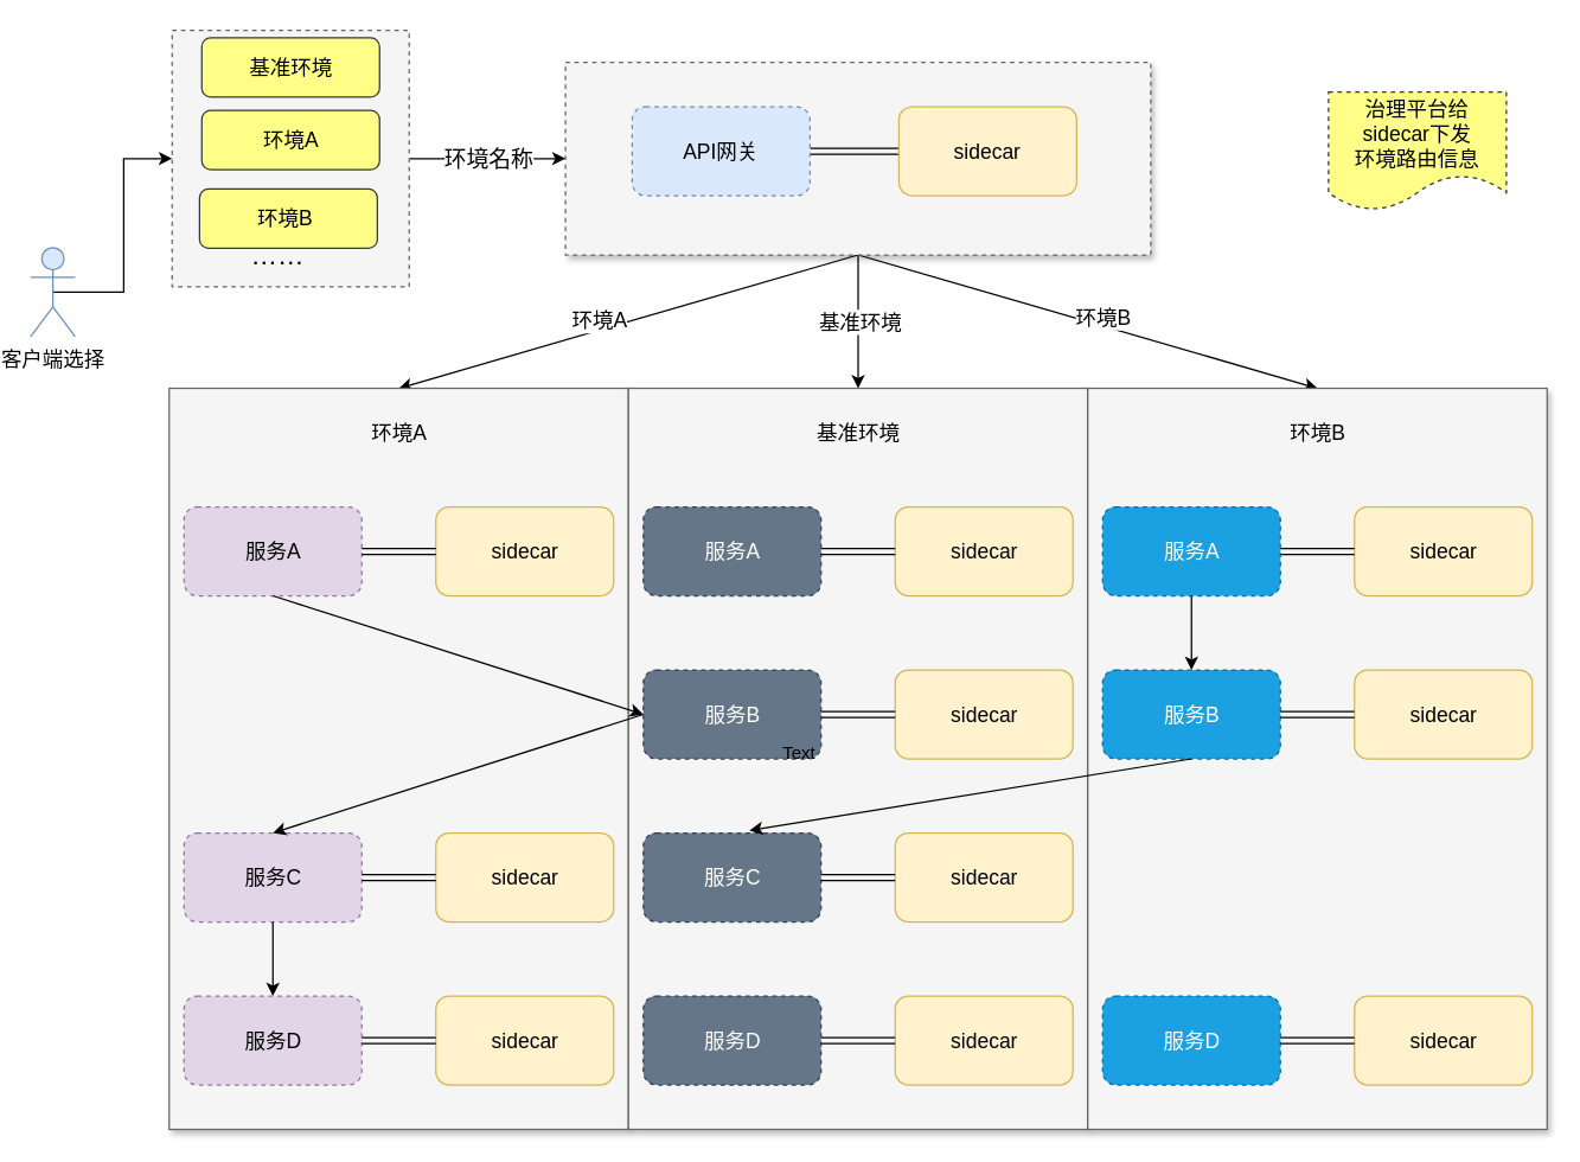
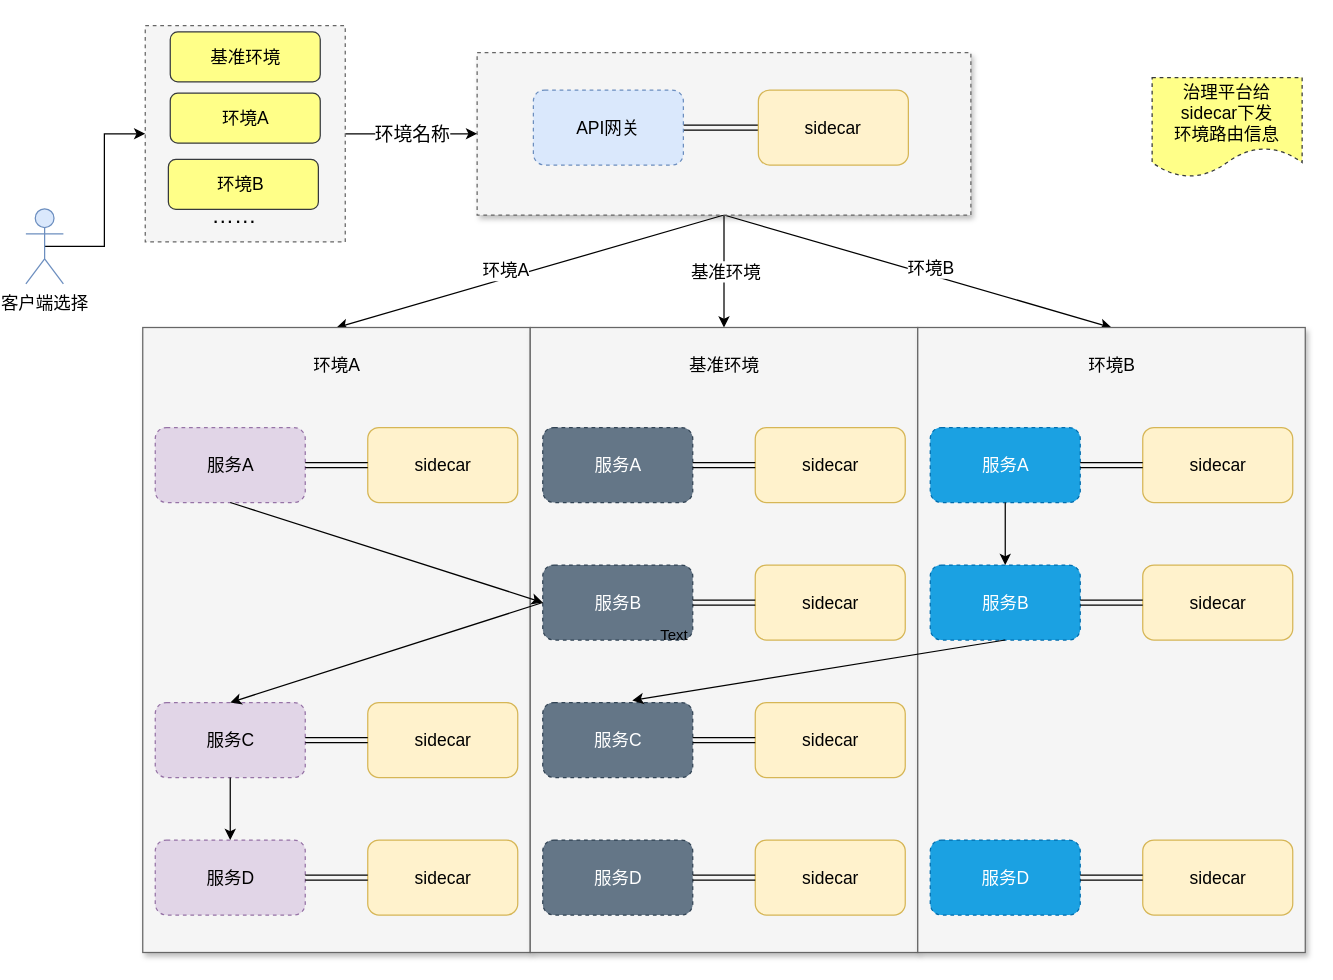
- <mxCell id="72" value="&lt;font style=&quot;font-size: 14px&quot;&gt;治理平台给&lt;br&gt;sidecar下发&lt;br&gt;环境路由信息&lt;/font&gt;" style="shape=document;whiteSpace=wrap;html=1;boundedLbl=1;rounded=0;shadow=0;dashed=1;fillColor=#ffff88;strokeColor=#36393d;" parent="1" vertex="1"><mxGeometry x="896" y="61.5" width="120" height="80" as="geometry" /></mxCell>
+ <mxCell id="72" value="&lt;font style=&quot;font-size: 14px&quot;&gt;治理平台给&lt;br&gt;sidecar下发&lt;br&gt;环境路由信息&lt;/font&gt;" style="shape=document;whiteSpace=wrap;html=1;boundedLbl=1;rounded=0;shadow=0;dashed=1;fillColor=#ffff88;strokeColor=#36393d;" parent="1" vertex="1"><mxGeometry x="921" y="61.5" width="120" height="80" as="geometry" /></mxCell>
